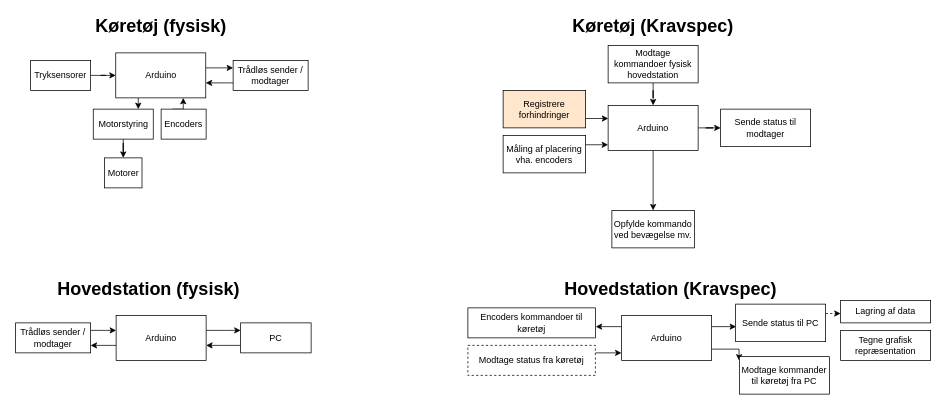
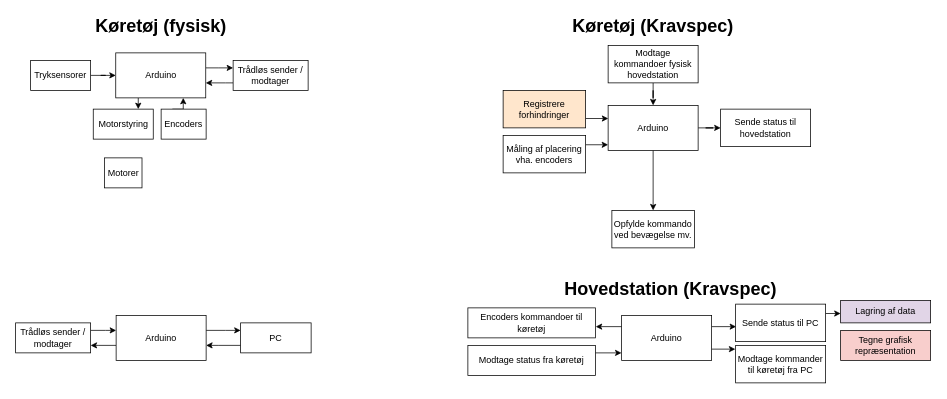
- <mxCell id="25" value="Sende status til modtager" style="rounded=0;whiteSpace=wrap;html=1;fontSize=12;" parent="1" vertex="1"><mxGeometry x="960" y="145" width="120" height="50" as="geometry" /></mxCell>
+ <mxCell id="25" value="Sende status til hovedstation" style="rounded=0;whiteSpace=wrap;html=1;fontSize=12;" parent="1" vertex="1"><mxGeometry x="960" y="145" width="120" height="50" as="geometry" /></mxCell>
- <mxCell id="46" value="" style="edgeStyle=orthogonalEdgeStyle;rounded=0;orthogonalLoop=1;jettySize=auto;html=1;" parent="1" source="47" target="10" edge="1"><mxGeometry relative="1" as="geometry" /></mxCell>
- <mxCell id="13" value="&lt;font size=&quot;1&quot;&gt;&lt;b style=&quot;font-size: 24px&quot;&gt;Hovedstation (fysisk)&lt;/b&gt;&lt;/font&gt;" style="text;html=1;strokeColor=none;fillColor=none;align=center;verticalAlign=middle;whiteSpace=wrap;rounded=0;" parent="1" vertex="1"><mxGeometry x="50" y="370" width="295" height="30" as="geometry" /></mxCell>
- <mxCell id="42" value="Lagring af data" style="rounded=0;whiteSpace=wrap;html=1;fontSize=12;" parent="1" vertex="1"><mxGeometry x="1120" y="400" width="120" height="30" as="geometry" /></mxCell>
+ <mxCell id="42" value="Lagring af data" style="rounded=0;whiteSpace=wrap;html=1;fontSize=12;fillColor=#e1d5e7;" parent="1" vertex="1"><mxGeometry x="1120" y="400" width="120" height="30" as="geometry" /></mxCell>
- <mxCell id="40" style="edgeStyle=orthogonalEdgeStyle;rounded=0;orthogonalLoop=1;jettySize=auto;html=1;exitX=1;exitY=0.25;exitDx=0;exitDy=0;entryX=0;entryY=0.586;entryDx=0;entryDy=0;entryPerimeter=0;fontSize=12;dashed=1;" parent="1" source="41" target="42" edge="1"><mxGeometry relative="1" as="geometry" /></mxCell>
+ <mxCell id="40" style="edgeStyle=orthogonalEdgeStyle;rounded=0;orthogonalLoop=1;jettySize=auto;html=1;exitX=1;exitY=0.25;exitDx=0;exitDy=0;entryX=0;entryY=0.586;entryDx=0;entryDy=0;entryPerimeter=0;fontSize=12;" parent="1" source="41" target="42" edge="1"><mxGeometry relative="1" as="geometry" /></mxCell>
- <mxCell id="39" value="Tegne grafisk repræsentation" style="rounded=0;whiteSpace=wrap;html=1;fontSize=12;" parent="1" vertex="1"><mxGeometry x="1120" y="440" width="120" height="40" as="geometry" /></mxCell>
+ <mxCell id="39" value="Tegne grafisk repræsentation" style="rounded=0;whiteSpace=wrap;html=1;fontSize=12;fillColor=#f8cecc;" parent="1" vertex="1"><mxGeometry x="1120" y="440" width="120" height="40" as="geometry" /></mxCell>
- <mxCell id="38" value="Modtage status fra køretøj" style="rounded=0;whiteSpace=wrap;html=1;fontSize=12;dashed=1;" parent="1" vertex="1"><mxGeometry x="623" y="460" width="170" height="40" as="geometry" /></mxCell>
+ <mxCell id="38" value="Modtage status fra køretøj" style="rounded=0;whiteSpace=wrap;html=1;fontSize=12;" parent="1" vertex="1"><mxGeometry x="623" y="460" width="170" height="40" as="geometry" /></mxCell>
- <mxCell id="43" value="Modtage kommander til køretøj fra PC" style="rounded=0;whiteSpace=wrap;html=1;fontSize=12;" parent="1" vertex="1"><mxGeometry x="985" y="475" width="120" height="50" as="geometry" /></mxCell>
+ <mxCell id="43" value="Modtage kommander til køretøj fra PC" style="rounded=0;whiteSpace=wrap;html=1;fontSize=12;" parent="1" vertex="1"><mxGeometry x="980" y="460" width="120" height="50" as="geometry" /></mxCell>
